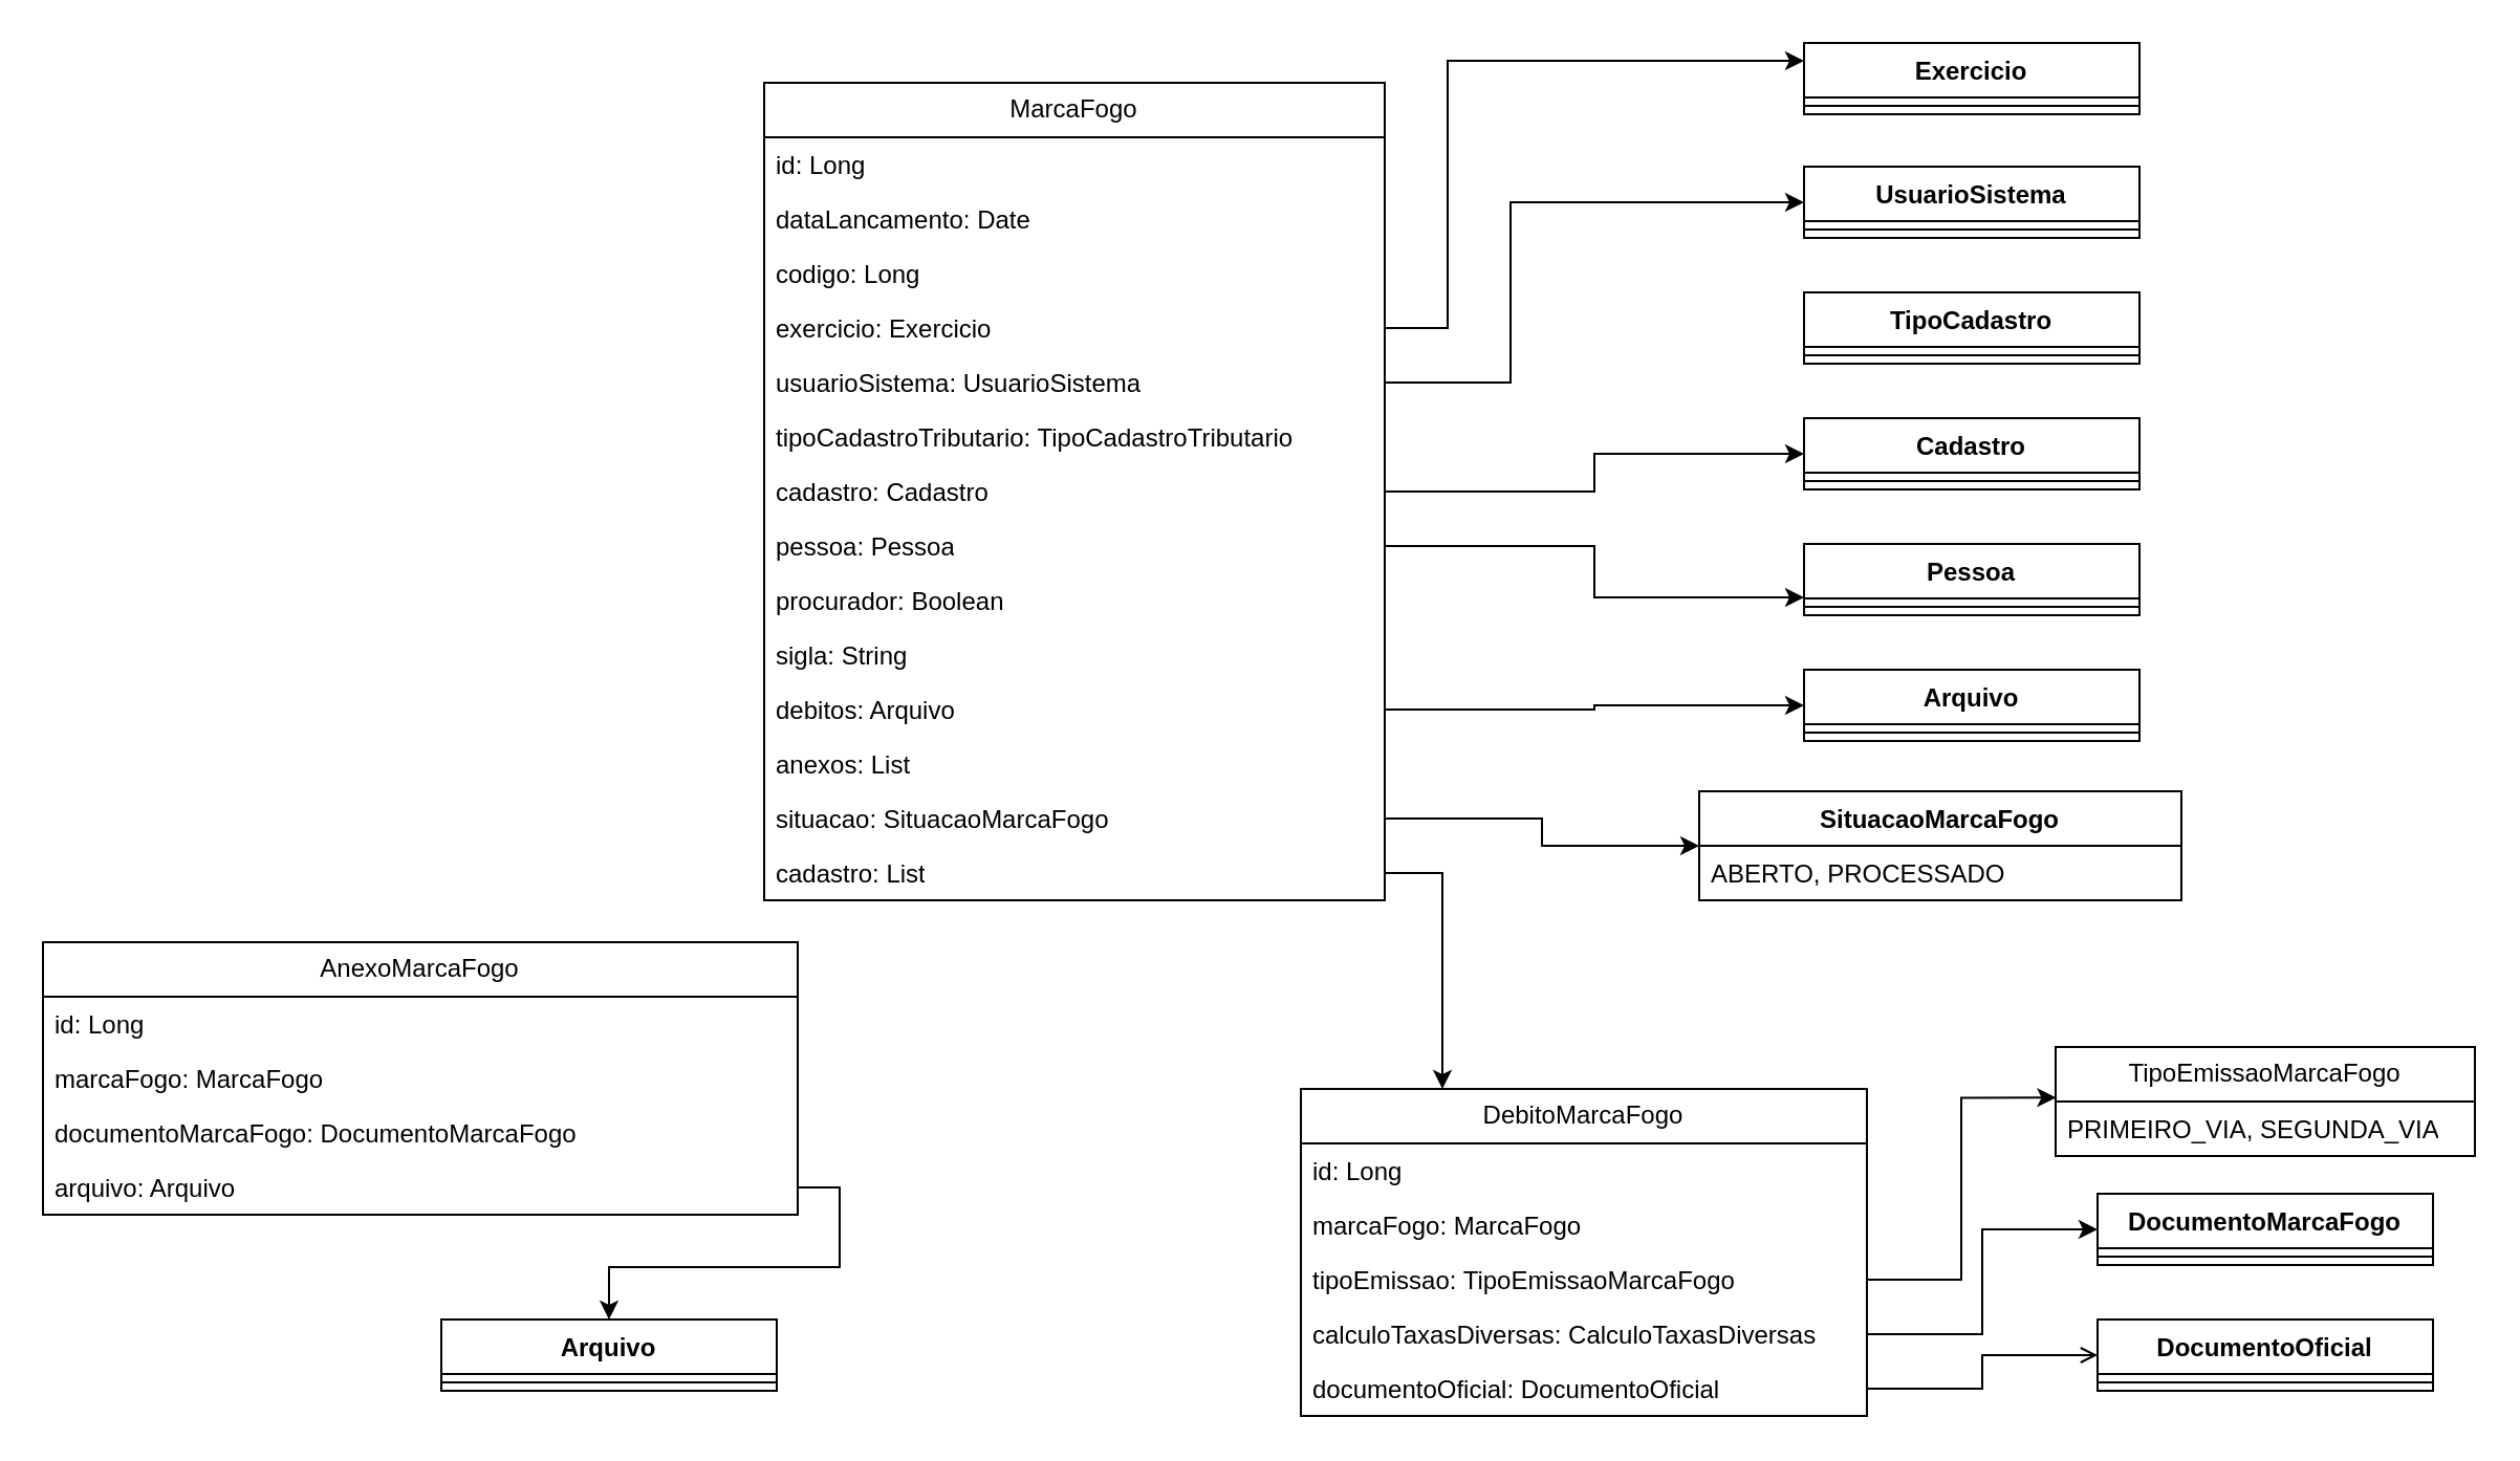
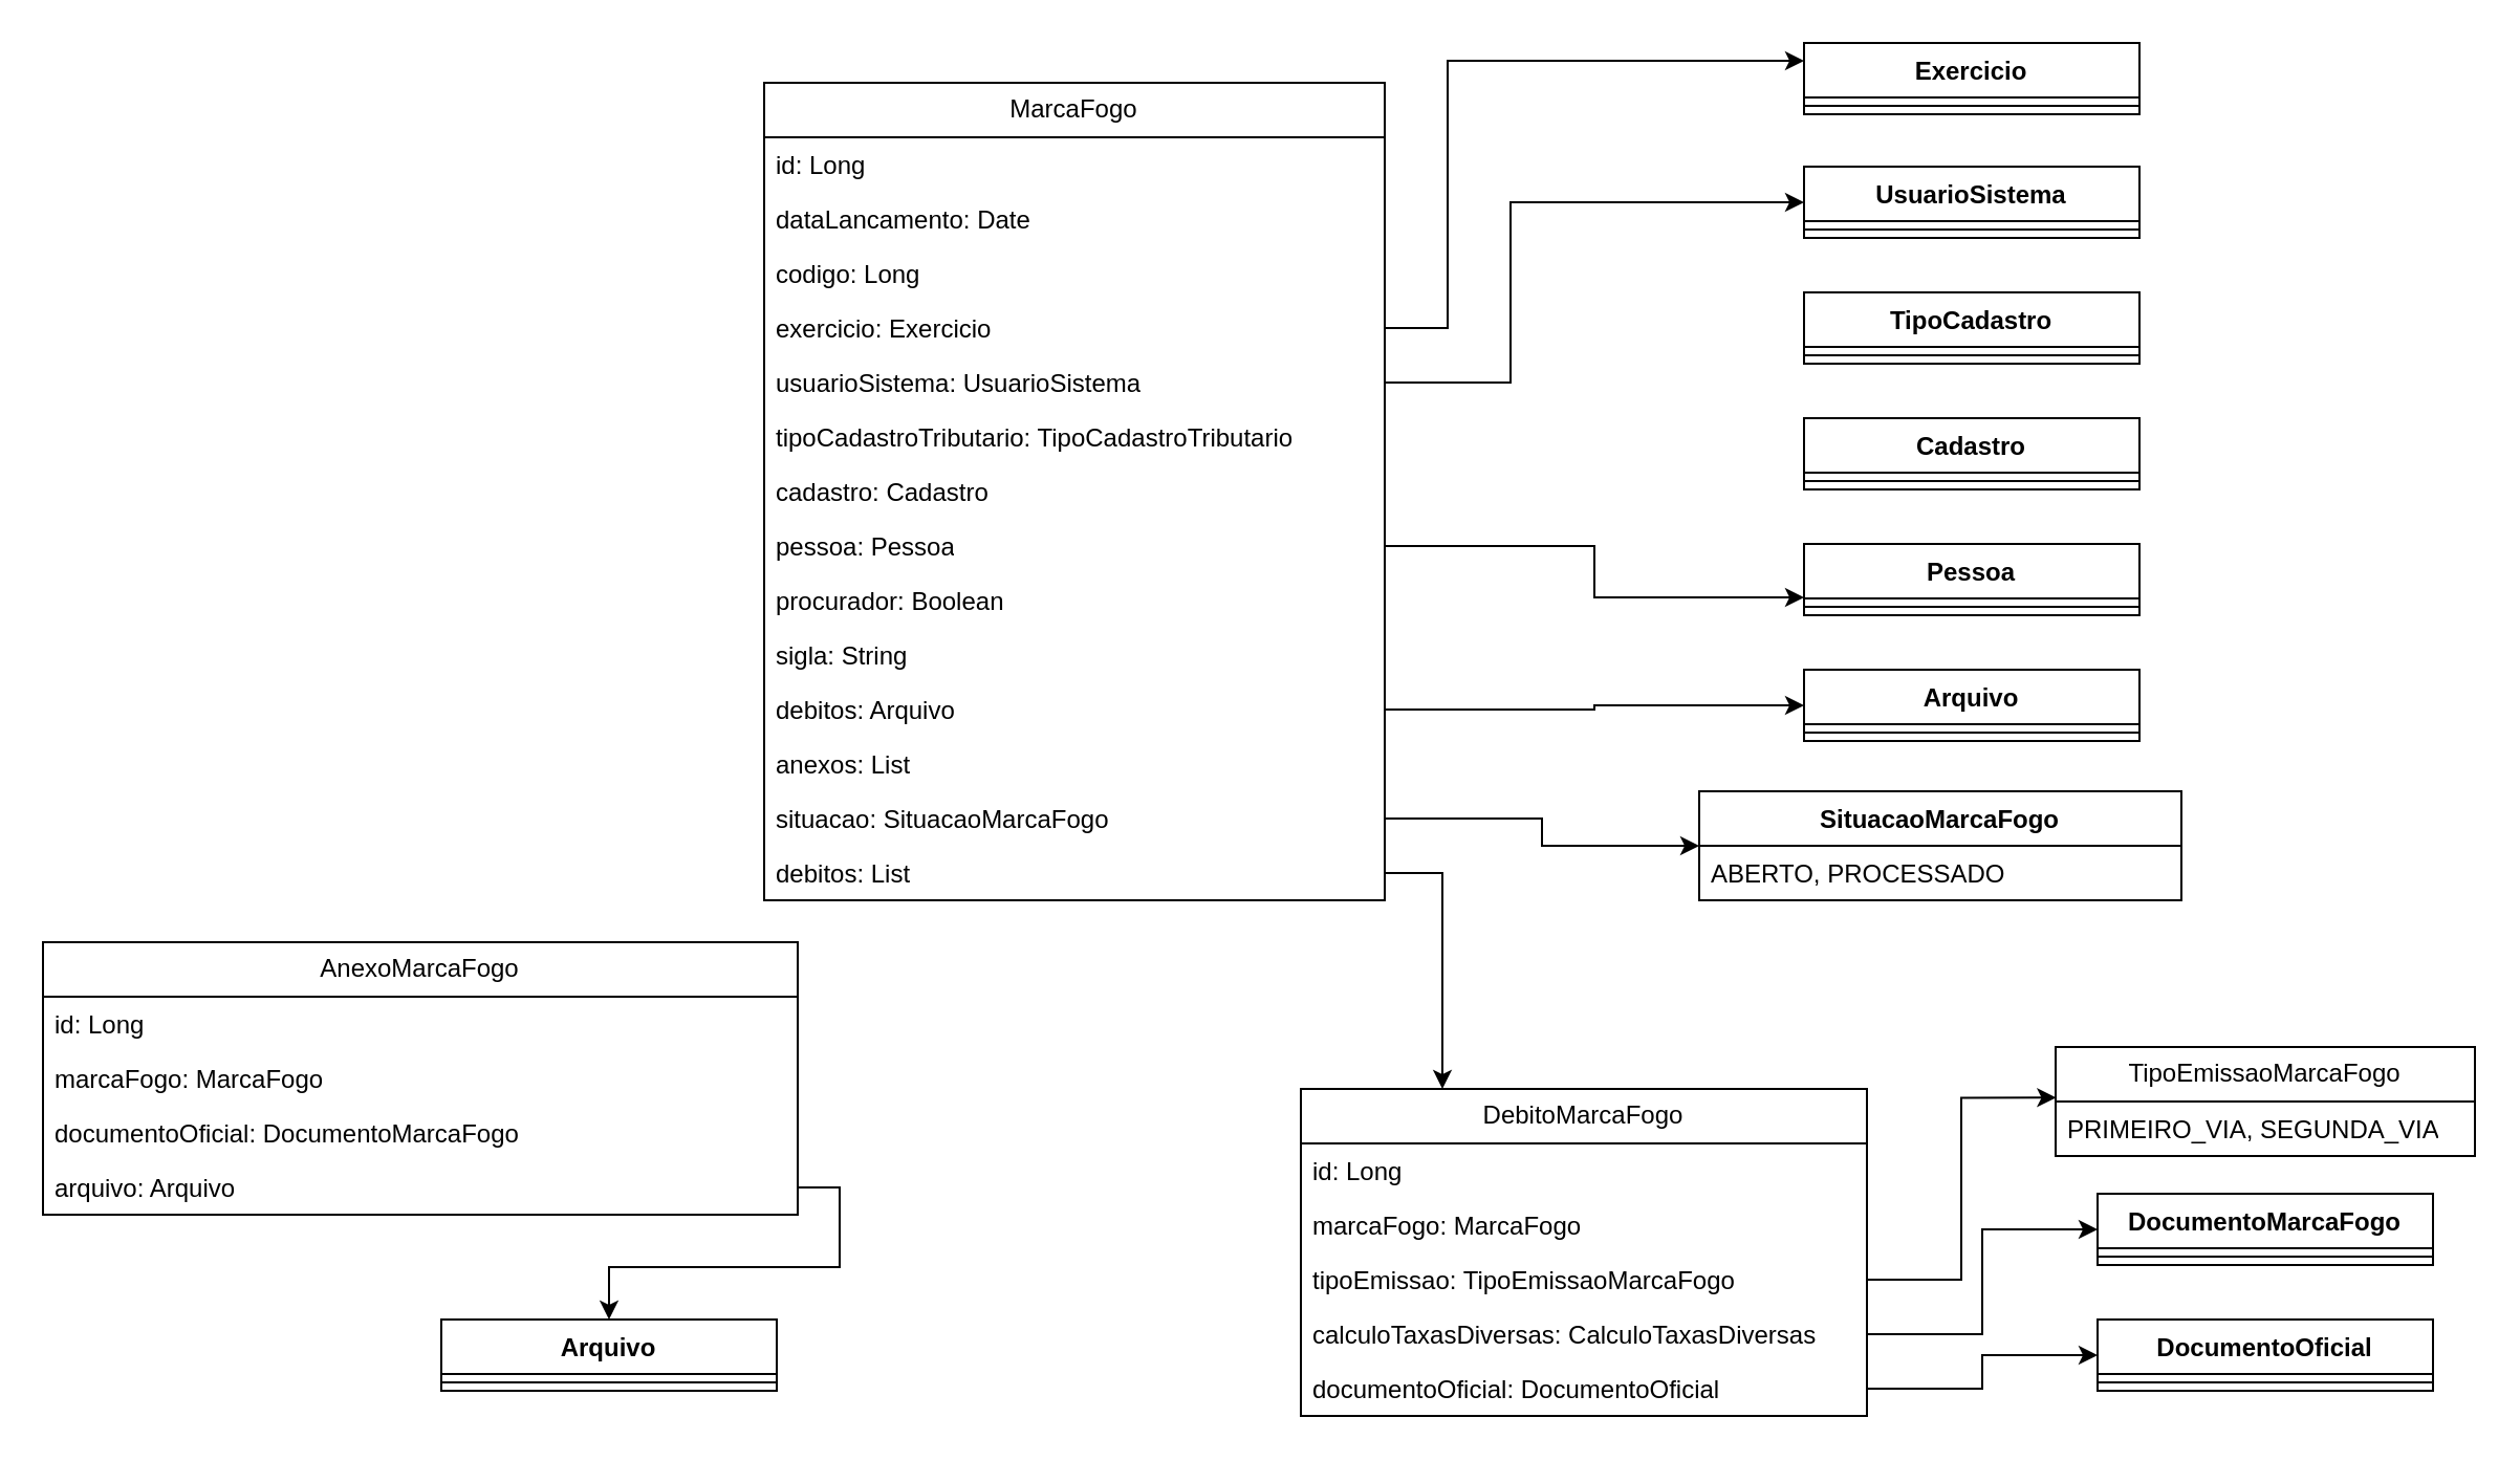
- <mxCell id="58" style="edgeStyle=orthogonalEdgeStyle;rounded=0;orthogonalLoop=1;jettySize=auto;html=1;exitX=1;exitY=0.5;exitDx=0;exitDy=0;entryX=0;entryY=0.5;entryDx=0;entryDy=0;" edge="1" parent="1" source="9" target="21"><mxGeometry relative="1" as="geometry" /></mxCell>
- <mxCell id="16" value="cadastro: List" style="text;strokeColor=none;fillColor=none;align=left;verticalAlign=top;spacingLeft=4;spacingRight=4;overflow=hidden;rotatable=0;points=[[0,0.5],[1,0.5]];portConstraint=eastwest;whiteSpace=wrap;html=1;" vertex="1" parent="2"><mxGeometry y="364" width="296" height="26" as="geometry" /></mxCell>
+ <mxCell id="16" value="debitos: List" style="text;strokeColor=none;fillColor=none;align=left;verticalAlign=top;spacingLeft=4;spacingRight=4;overflow=hidden;rotatable=0;points=[[0,0.5],[1,0.5]];portConstraint=eastwest;whiteSpace=wrap;html=1;" vertex="1" parent="2"><mxGeometry y="364" width="296" height="26" as="geometry" /></mxCell>
- <mxCell id="42" value="documentoMarcaFogo: DocumentoMarcaFogo" style="text;strokeColor=none;fillColor=none;align=left;verticalAlign=top;spacingLeft=4;spacingRight=4;overflow=hidden;rotatable=0;points=[[0,0.5],[1,0.5]];portConstraint=eastwest;whiteSpace=wrap;html=1;" vertex="1" parent="39"><mxGeometry y="78" width="360" height="26" as="geometry" /></mxCell>
+ <mxCell id="42" value="documentoOficial: DocumentoMarcaFogo" style="text;strokeColor=none;fillColor=none;align=left;verticalAlign=top;spacingLeft=4;spacingRight=4;overflow=hidden;rotatable=0;points=[[0,0.5],[1,0.5]];portConstraint=eastwest;whiteSpace=wrap;html=1;" vertex="1" parent="39"><mxGeometry y="78" width="360" height="26" as="geometry" /></mxCell>
- <mxCell id="54" style="edgeStyle=orthogonalEdgeStyle;rounded=0;orthogonalLoop=1;jettySize=auto;html=1;exitX=1;exitY=0.5;exitDx=0;exitDy=0;endArrow=open;" edge="1" parent="1" source="34" target="37"><mxGeometry relative="1" as="geometry" /></mxCell>
+ <mxCell id="54" style="edgeStyle=orthogonalEdgeStyle;rounded=0;orthogonalLoop=1;jettySize=auto;html=1;exitX=1;exitY=0.5;exitDx=0;exitDy=0;" edge="1" parent="1" source="34" target="37"><mxGeometry relative="1" as="geometry" /></mxCell>
